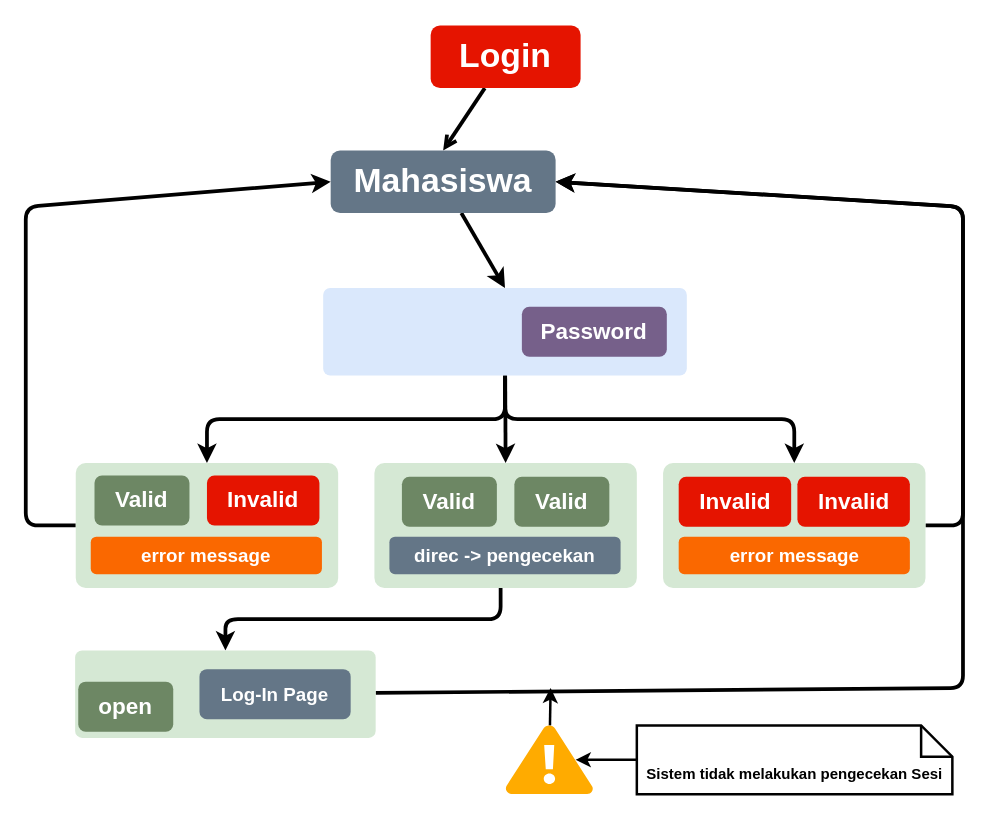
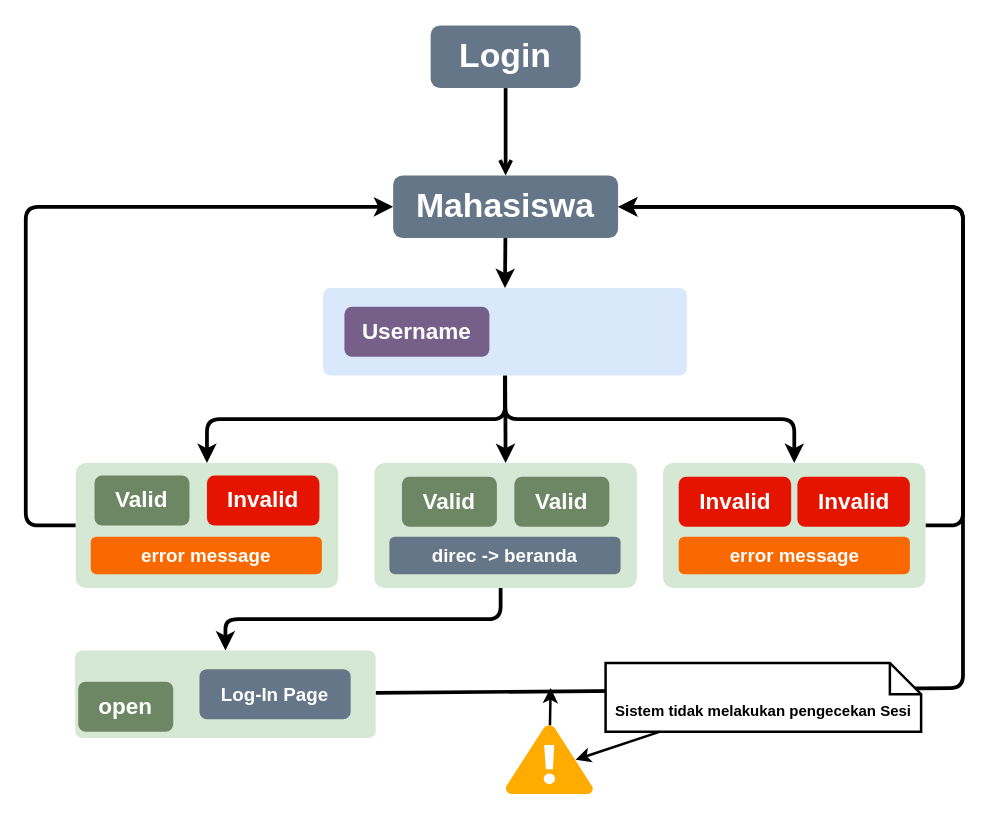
- <mxCell id="7" value="&lt;b&gt;&lt;font style=&quot;font-size: 27px; color: rgb(255, 255, 255);&quot;&gt;Login&lt;/font&gt;&lt;/b&gt;" style="rounded=1;whiteSpace=wrap;html=1;strokeWidth=1;fillColor=#e51400;strokeColor=none;fontColor=#ffffff;" parent="1" vertex="1"><mxGeometry x="344" y="20" width="120" height="50" as="geometry" /></mxCell>
+ <mxCell id="7" value="&lt;b&gt;&lt;font style=&quot;font-size: 27px; color: rgb(255, 255, 255);&quot;&gt;Login&lt;/font&gt;&lt;/b&gt;" style="rounded=1;whiteSpace=wrap;html=1;strokeWidth=1;fillColor=#647687;strokeColor=none;fontColor=#ffffff;" parent="1" vertex="1"><mxGeometry x="344" y="20" width="120" height="50" as="geometry" /></mxCell>
- <mxCell id="9" value="&lt;b&gt;&lt;font style=&quot;font-size: 27px; color: rgb(255, 255, 255);&quot;&gt;Mahasiswa&lt;/font&gt;&lt;/b&gt;" style="rounded=1;whiteSpace=wrap;html=1;strokeWidth=1;fillColor=#647687;strokeColor=none;fontColor=#ffffff;" parent="1" vertex="1"><mxGeometry x="264" y="120" width="180" height="50" as="geometry" /></mxCell>
+ <mxCell id="9" value="&lt;b&gt;&lt;font style=&quot;font-size: 27px; color: rgb(255, 255, 255);&quot;&gt;Mahasiswa&lt;/font&gt;&lt;/b&gt;" style="rounded=1;whiteSpace=wrap;html=1;strokeWidth=1;fillColor=#647687;strokeColor=none;fontColor=#ffffff;" parent="1" vertex="1"><mxGeometry x="314" y="140" width="180" height="50" as="geometry" /></mxCell>
+ <mxCell id="10" value="&lt;b&gt;&lt;font style=&quot;color: rgb(255, 255, 255);&quot;&gt;Username&lt;/font&gt;&lt;/b&gt;" style="rounded=1;whiteSpace=wrap;html=1;strokeWidth=1;fillColor=#76608a;strokeColor=none;fontColor=#ffffff;fontSize=18;" parent="1" vertex="1"><mxGeometry x="275" y="245" width="116" height="40" as="geometry" /></mxCell>
- <mxCell id="11" value="&lt;b&gt;&lt;font style=&quot;color: rgb(255, 255, 255);&quot;&gt;Password&lt;/font&gt;&lt;/b&gt;" style="rounded=1;whiteSpace=wrap;html=1;strokeWidth=1;fillColor=#76608a;strokeColor=none;fontColor=#ffffff;fontSize=18;" parent="1" vertex="1"><mxGeometry x="417" y="245" width="116" height="40" as="geometry" /></mxCell>
- <mxCell id="26" value="&lt;b&gt;&lt;font style=&quot;color: rgb(255, 255, 255);&quot;&gt;direc -&amp;gt; pengecekan&lt;/font&gt;&lt;/b&gt;" style="rounded=1;whiteSpace=wrap;html=1;strokeWidth=1;fillColor=#647687;strokeColor=none;fontColor=#ffffff;fontSize=15;" parent="1" vertex="1"><mxGeometry x="311" y="429" width="185" height="30" as="geometry" /></mxCell>
+ <mxCell id="26" value="&lt;b&gt;&lt;font style=&quot;color: rgb(255, 255, 255);&quot;&gt;direc -&amp;gt; beranda&lt;/font&gt;&lt;/b&gt;" style="rounded=1;whiteSpace=wrap;html=1;strokeWidth=1;fillColor=#647687;strokeColor=none;fontColor=#ffffff;fontSize=15;" parent="1" vertex="1"><mxGeometry x="311" y="429" width="185" height="30" as="geometry" /></mxCell>
- <mxCell id="33" value="Sistem tidak melakukan pengecekan Sesi" style="shape=note2;boundedLbl=1;whiteSpace=wrap;html=1;size=25;verticalAlign=top;align=center;strokeWidth=2;fontStyle=1" parent="1" vertex="1"><mxGeometry x="509" y="580" width="252.5" height="55" as="geometry" /></mxCell>
+ <mxCell id="33" value="Sistem tidak melakukan pengecekan Sesi" style="shape=note2;boundedLbl=1;whiteSpace=wrap;html=1;size=25;verticalAlign=top;align=center;strokeWidth=2;fontStyle=1" parent="1" vertex="1"><mxGeometry x="484" y="530" width="252.5" height="55" as="geometry" /></mxCell>
